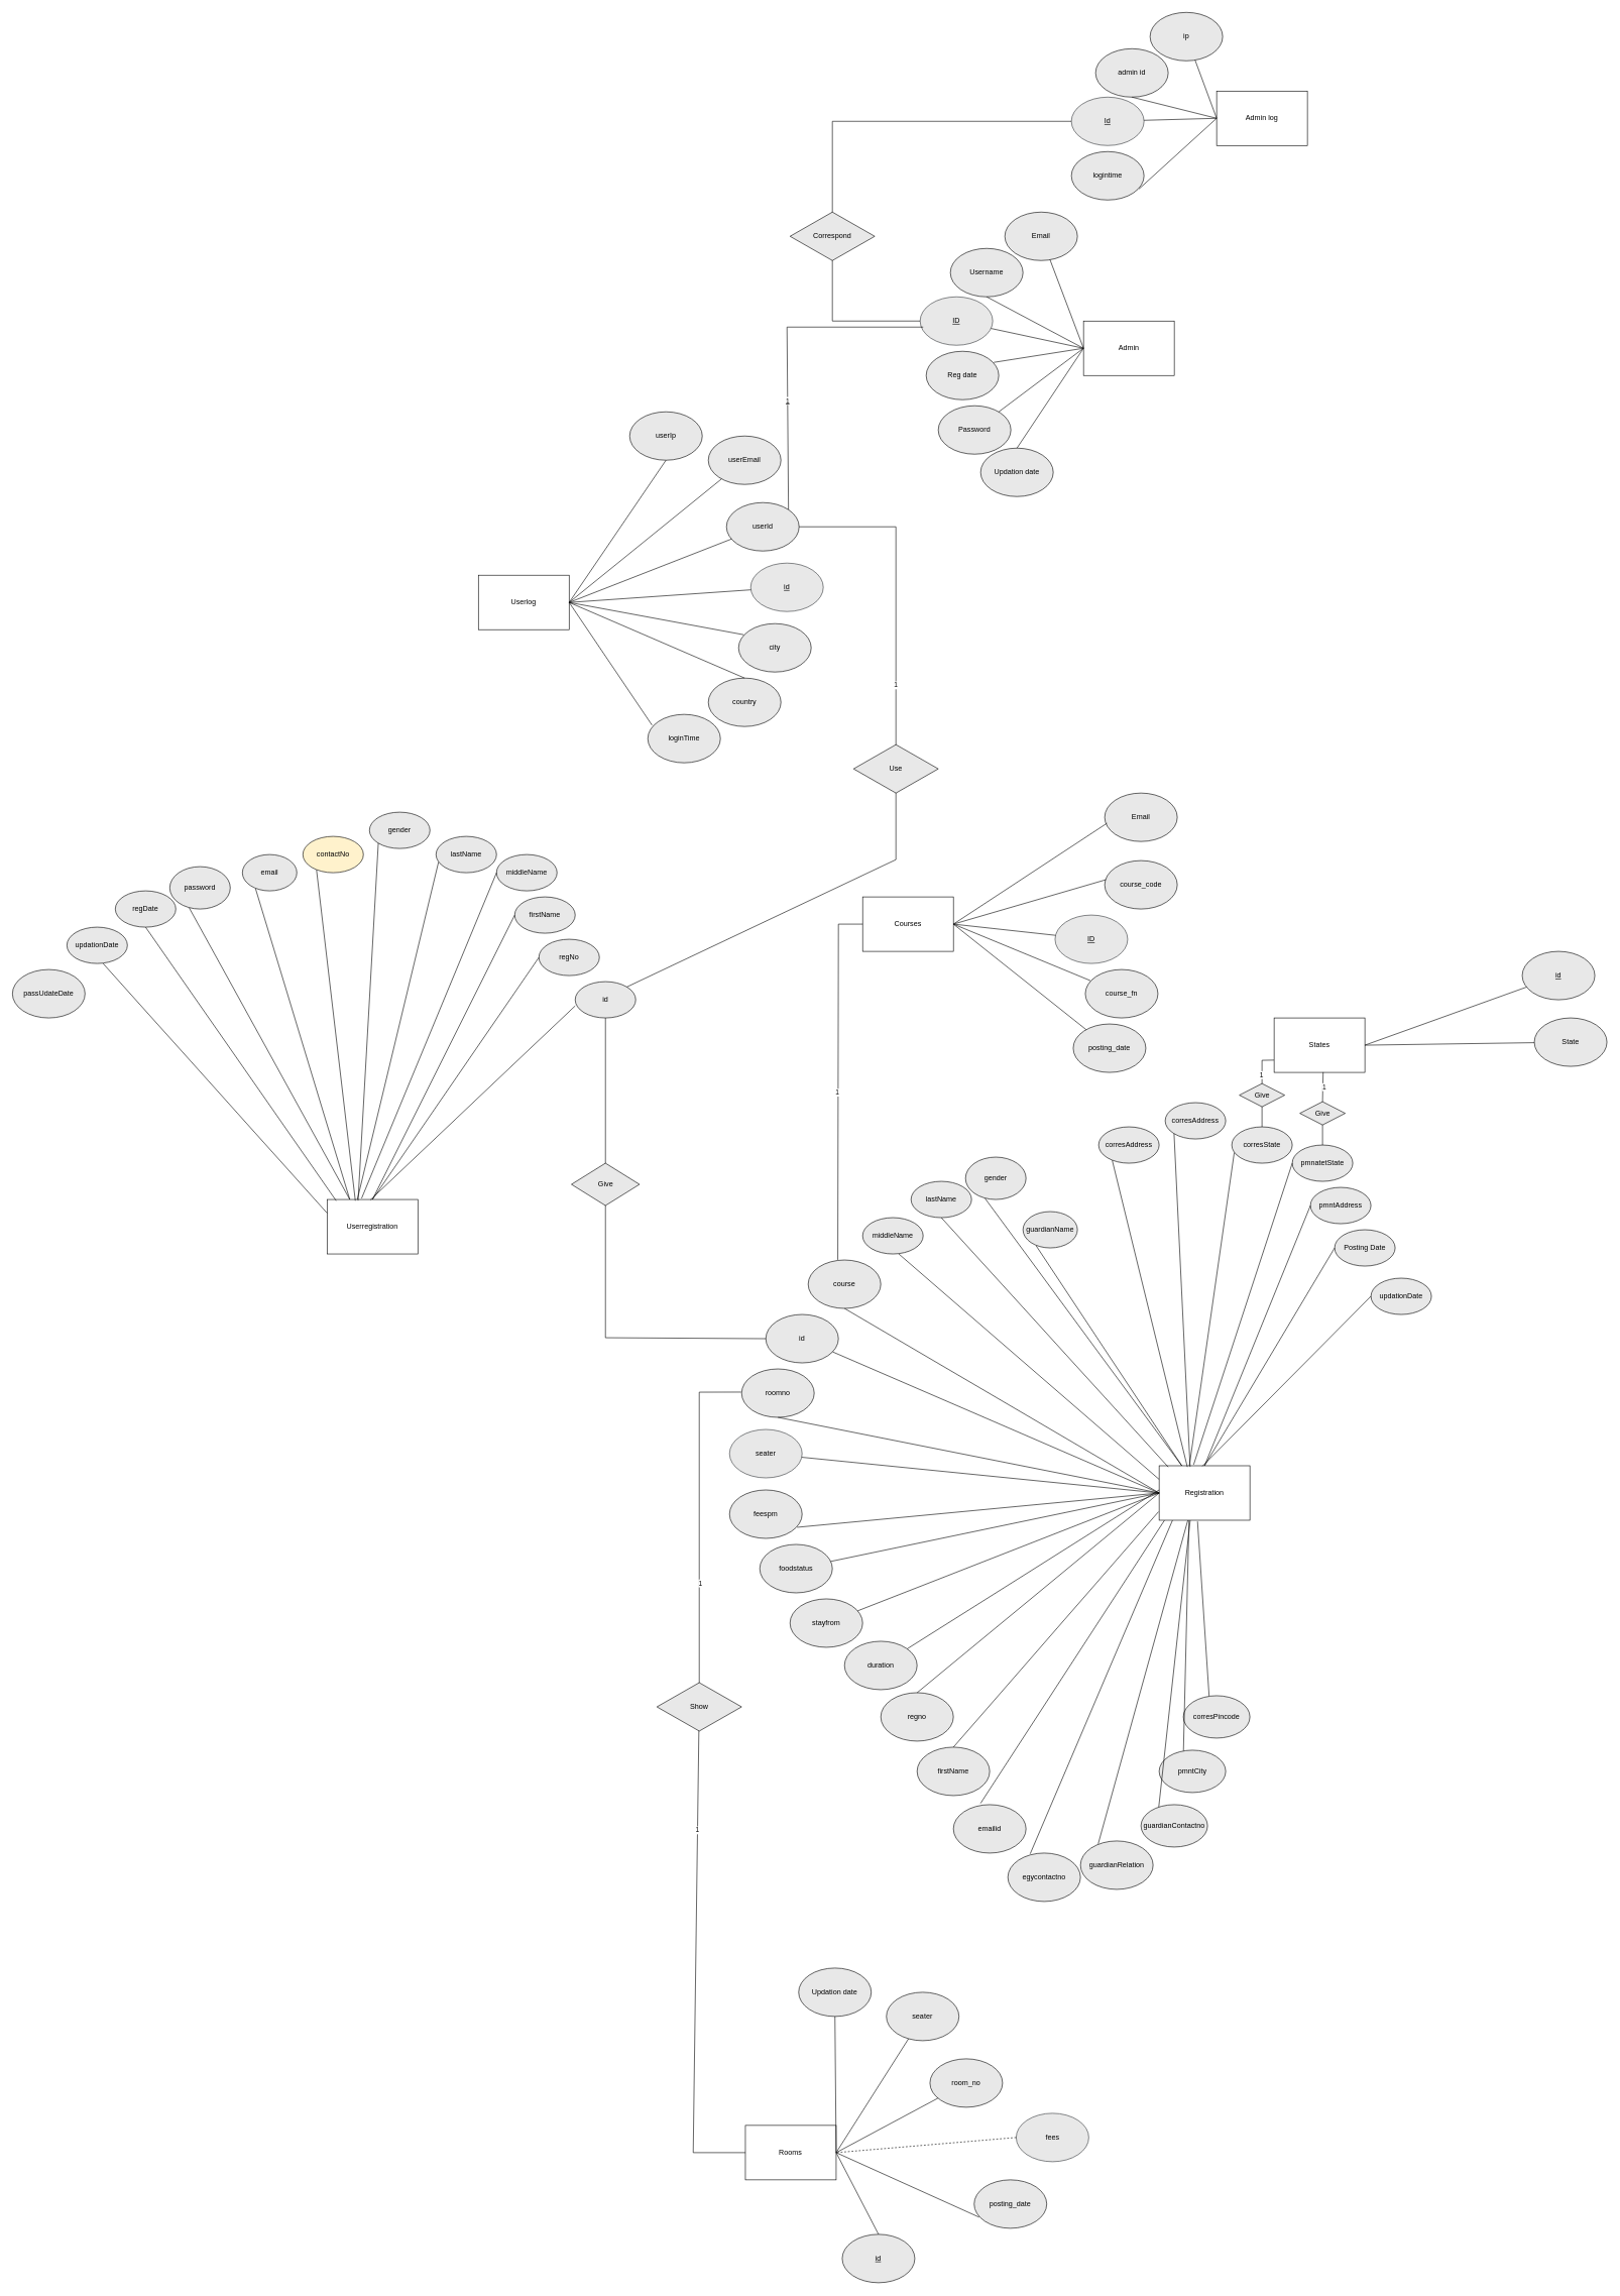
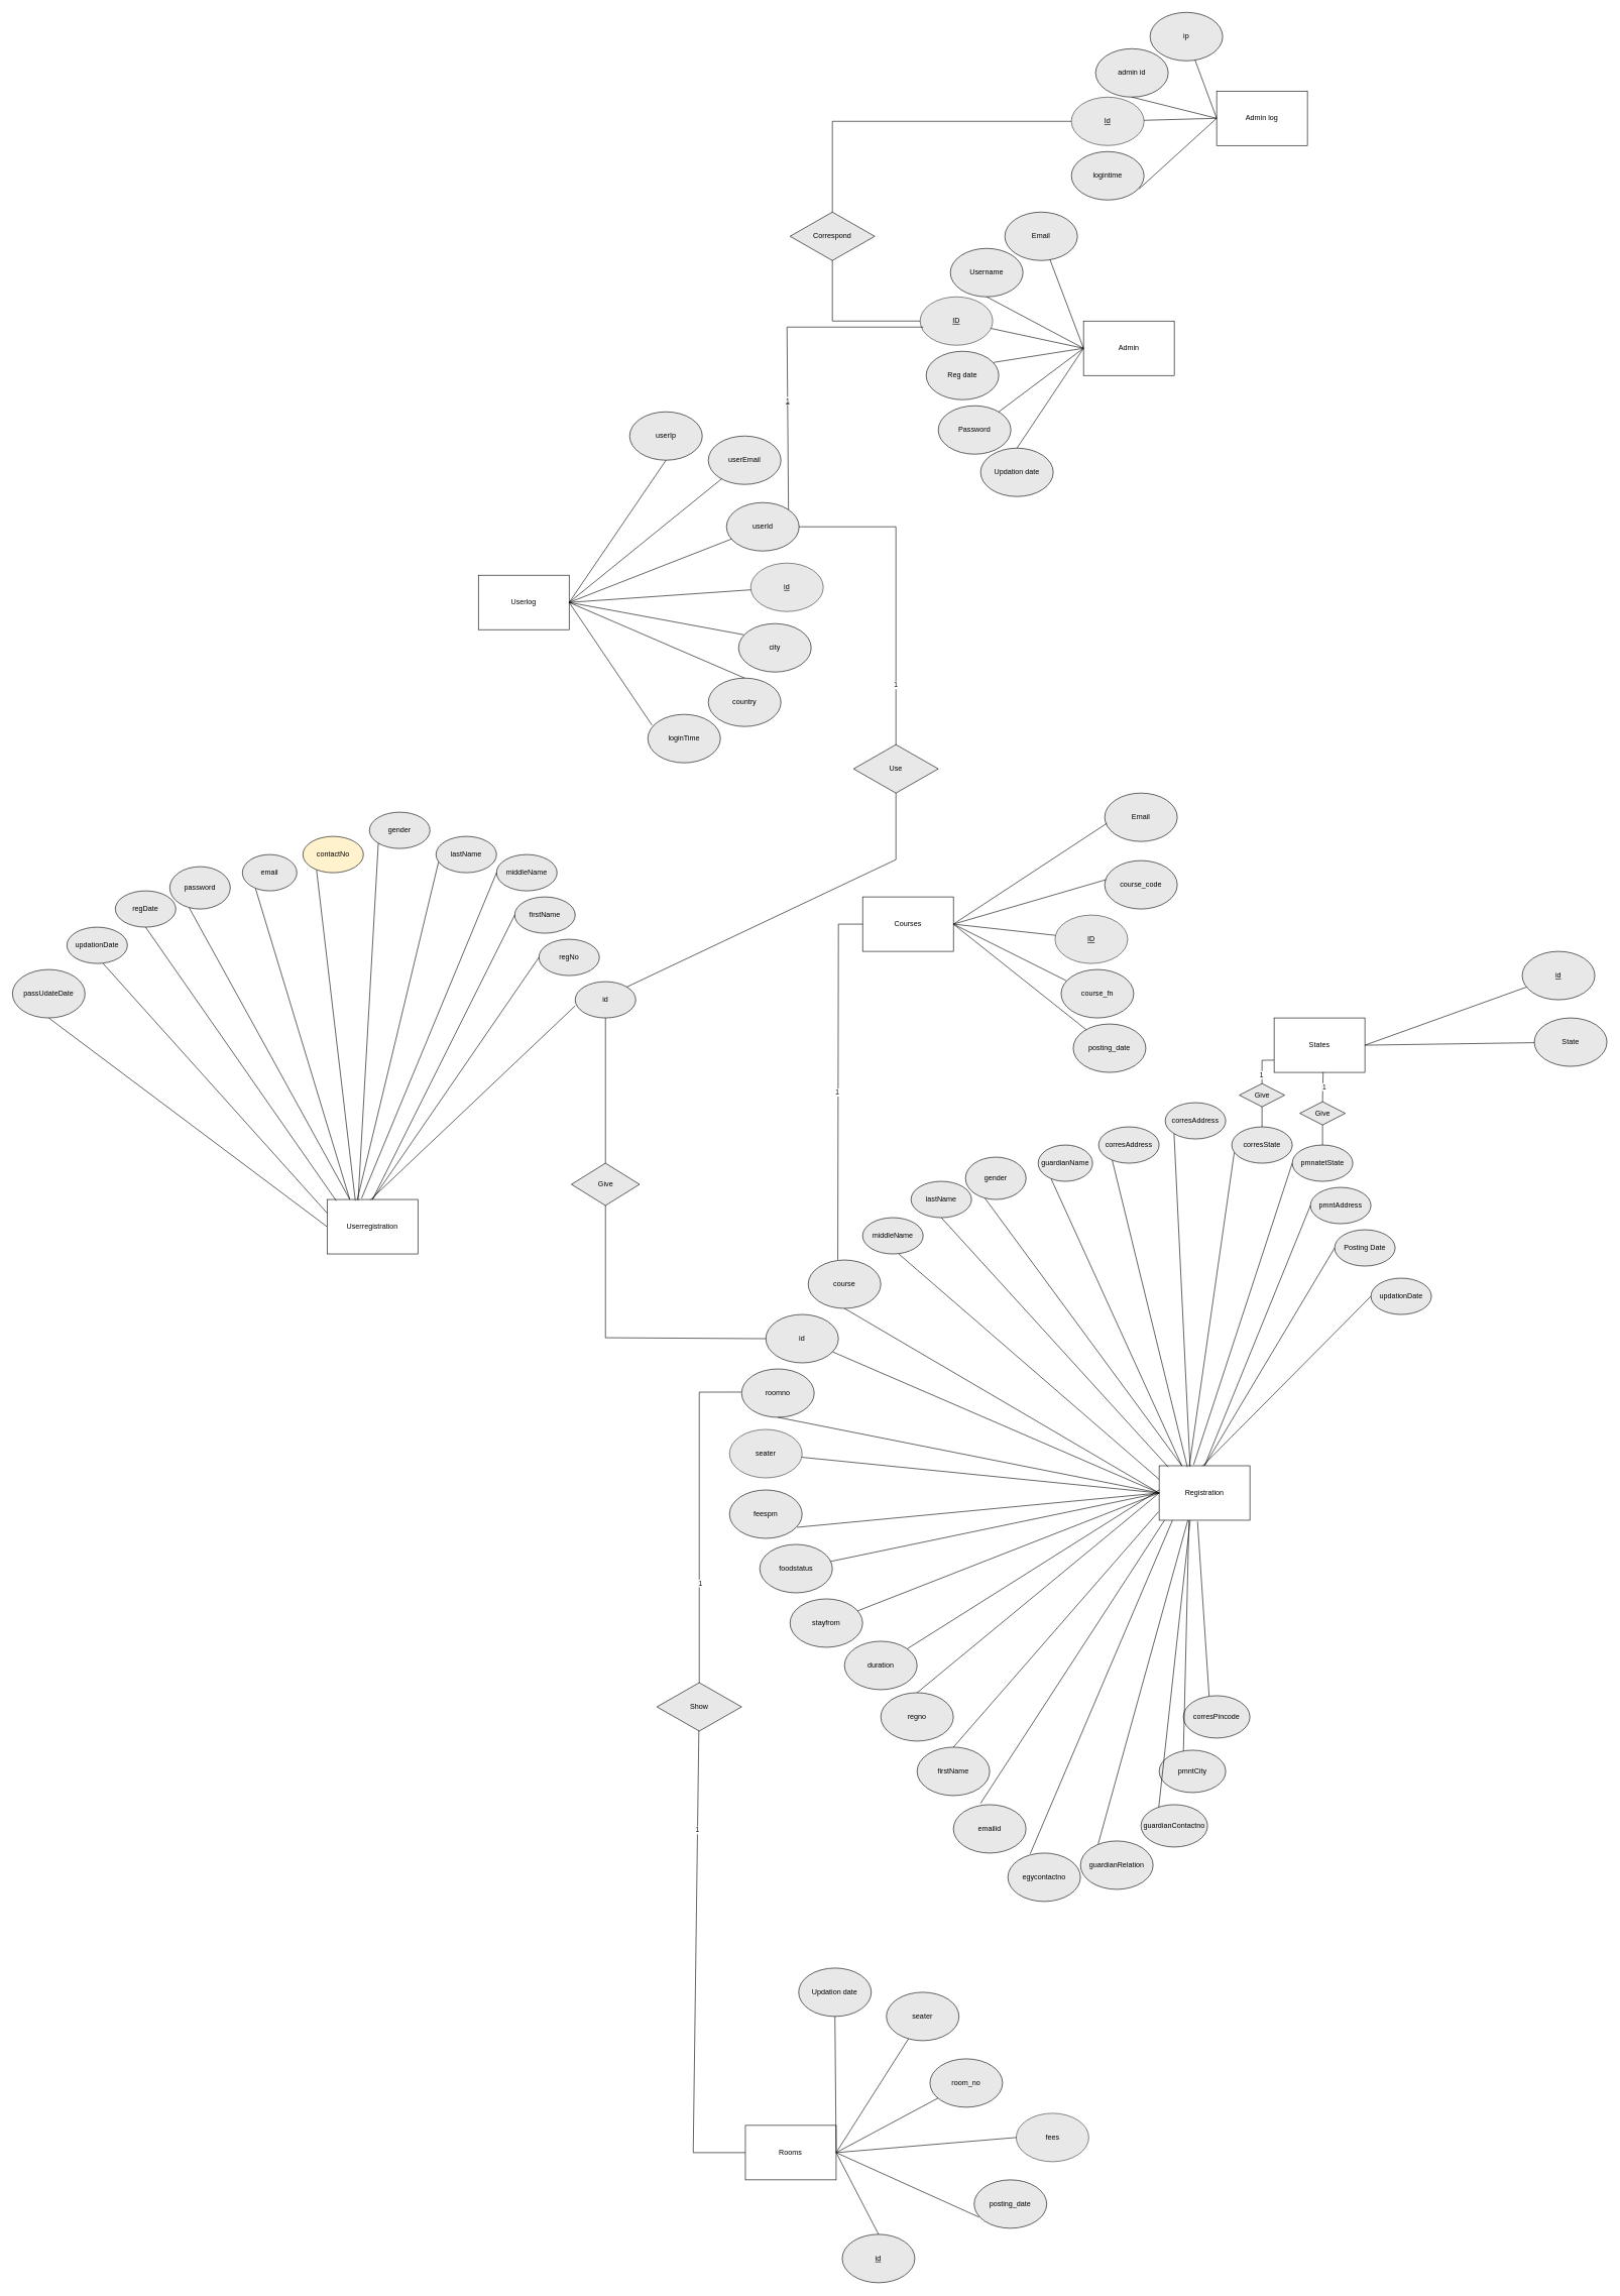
- <mxCell id="16" value="course_fn" style="ellipse;whiteSpace=wrap;html=1;fillColor=#e8e8e8;direction=west;" parent="1" vertex="1"><mxGeometry x="1793" y="1601.59" width="120" height="80" as="geometry" /></mxCell>
+ <mxCell id="16" value="course_fn" style="ellipse;whiteSpace=wrap;html=1;fillColor=#e8e8e8;direction=west;" parent="1" vertex="1"><mxGeometry x="1753" y="1601.59" width="120" height="80" as="geometry" /></mxCell>
+ <mxCell id="125" value="" style="endArrow=none;html=1;rounded=0;entryX=0.5;entryY=1;entryDx=0;entryDy=0;exitX=0;exitY=0.5;exitDx=0;exitDy=0;" parent="1" source="123" target="124" edge="1"><mxGeometry width="50" height="50" relative="1" as="geometry"><mxPoint x="340" y="2526.59" as="sourcePoint" /><mxPoint x="430" y="2421.59" as="targetPoint" /></mxGeometry></mxCell>
- <mxCell id="51" value="guardianName" style="ellipse;whiteSpace=wrap;html=1;fillColor=#e8e8e8;" parent="1" vertex="1"><mxGeometry x="1690" y="2001.59" width="90" height="60" as="geometry" /></mxCell>
+ <mxCell id="51" value="guardianName" style="ellipse;whiteSpace=wrap;html=1;fillColor=#e8e8e8;" parent="1" vertex="1"><mxGeometry x="1715" y="1891.59" width="90" height="60" as="geometry" /></mxCell>
- <mxCell id="99" value="" style="endArrow=none;html=1;rounded=0;entryX=0;entryY=0.5;entryDx=0;entryDy=0;exitX=1;exitY=0.5;exitDx=0;exitDy=0;dashed=1;" parent="1" source="92" target="90" edge="1"><mxGeometry width="50" height="50" relative="1" as="geometry"><mxPoint x="1681.356" y="3543.967" as="sourcePoint" /><mxPoint x="1221.25" y="3551.653" as="targetPoint" /></mxGeometry></mxCell>
+ <mxCell id="99" value="" style="endArrow=none;html=1;rounded=0;entryX=0;entryY=0.5;entryDx=0;entryDy=0;exitX=1;exitY=0.5;exitDx=0;exitDy=0;" parent="1" source="92" target="90" edge="1"><mxGeometry width="50" height="50" relative="1" as="geometry"><mxPoint x="1681.356" y="3543.967" as="sourcePoint" /><mxPoint x="1221.25" y="3551.653" as="targetPoint" /></mxGeometry></mxCell>
